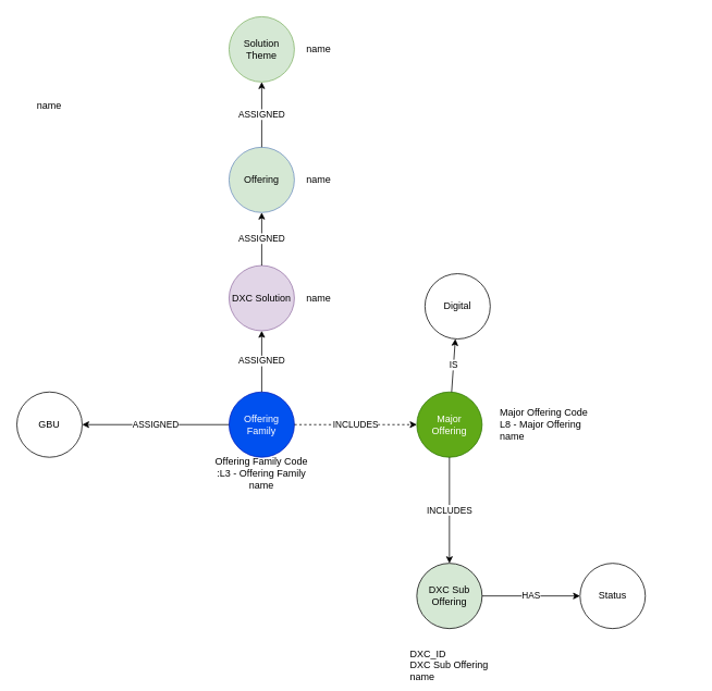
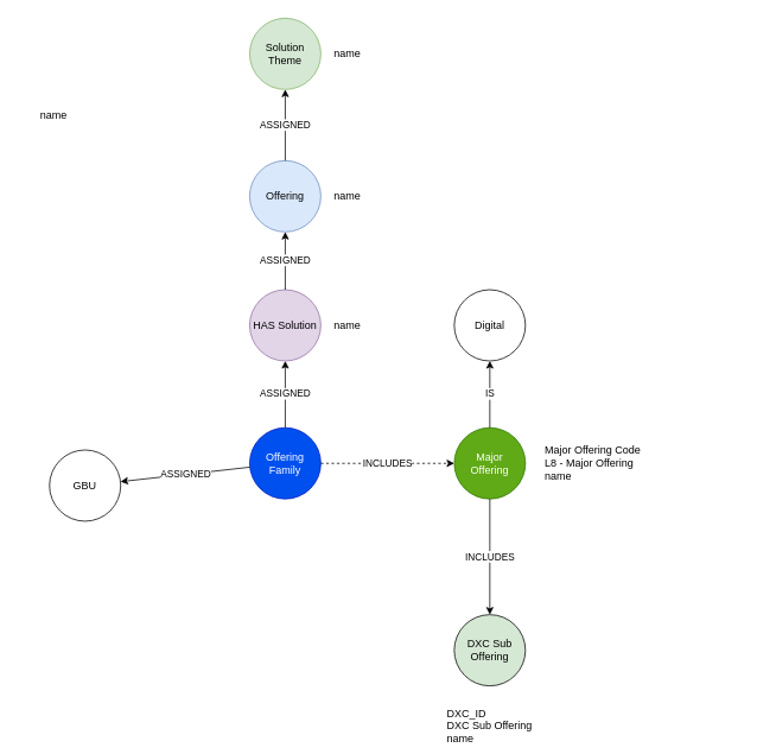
- <mxCell id="3" value="Offering" style="ellipse;whiteSpace=wrap;html=1;aspect=fixed;fillColor=#d5e8d4;strokeColor=#6c8ebf;" vertex="1" parent="1"><mxGeometry x="280" y="180" width="80" height="80" as="geometry" /></mxCell>
+ <mxCell id="3" value="Offering" style="ellipse;whiteSpace=wrap;html=1;aspect=fixed;fillColor=#dae8fc;strokeColor=#6c8ebf;" vertex="1" parent="1"><mxGeometry x="280" y="180" width="80" height="80" as="geometry" /></mxCell>
- <mxCell id="4" value="DXC Solution" style="ellipse;whiteSpace=wrap;html=1;aspect=fixed;fillColor=#e1d5e7;strokeColor=#9673a6;" vertex="1" parent="1"><mxGeometry x="280" y="325" width="80" height="80" as="geometry" /></mxCell>
+ <mxCell id="4" value="HAS Solution" style="ellipse;whiteSpace=wrap;html=1;aspect=fixed;fillColor=#e1d5e7;strokeColor=#9673a6;" vertex="1" parent="1"><mxGeometry x="280" y="325" width="80" height="80" as="geometry" /></mxCell>
- <mxCell id="13" value="Digital" style="ellipse;whiteSpace=wrap;html=1;aspect=fixed;" vertex="1" parent="1"><mxGeometry x="520" y="335" width="80" height="80" as="geometry" /></mxCell>
+ <mxCell id="13" value="Digital" style="ellipse;whiteSpace=wrap;html=1;aspect=fixed;" vertex="1" parent="1"><mxGeometry x="510" y="325" width="80" height="80" as="geometry" /></mxCell>
- <mxCell id="24" value="GBU" style="ellipse;whiteSpace=wrap;html=1;aspect=fixed;" vertex="1" parent="1"><mxGeometry x="20" y="480" width="80" height="80" as="geometry" /></mxCell>
+ <mxCell id="24" value="GBU" style="ellipse;whiteSpace=wrap;html=1;aspect=fixed;" vertex="1" parent="1"><mxGeometry x="55" y="505" width="80" height="80" as="geometry" /></mxCell>
- <mxCell id="11" value="Offering Family Code&lt;br&gt;:L3 - Offering Family&lt;br&gt;name" style="text;html=1;strokeColor=none;fillColor=none;align=center;verticalAlign=middle;whiteSpace=wrap;rounded=0;" vertex="1" parent="1"><mxGeometry x="250" y="570" width="140" height="20" as="geometry" /></mxCell>
- <mxCell id="23" value="HAS" style="endArrow=classic;html=1;" edge="1" parent="1" source="14" target="22"><mxGeometry width="50" height="50" relative="1" as="geometry"><mxPoint x="586.35" y="560.094" as="sourcePoint" /><mxPoint x="743.66" y="739.897" as="targetPoint" /></mxGeometry></mxCell>
- <mxCell id="22" value="Status" style="ellipse;whiteSpace=wrap;html=1;aspect=fixed;" vertex="1" parent="1"><mxGeometry x="710" y="690" width="80" height="80" as="geometry" /></mxCell>
